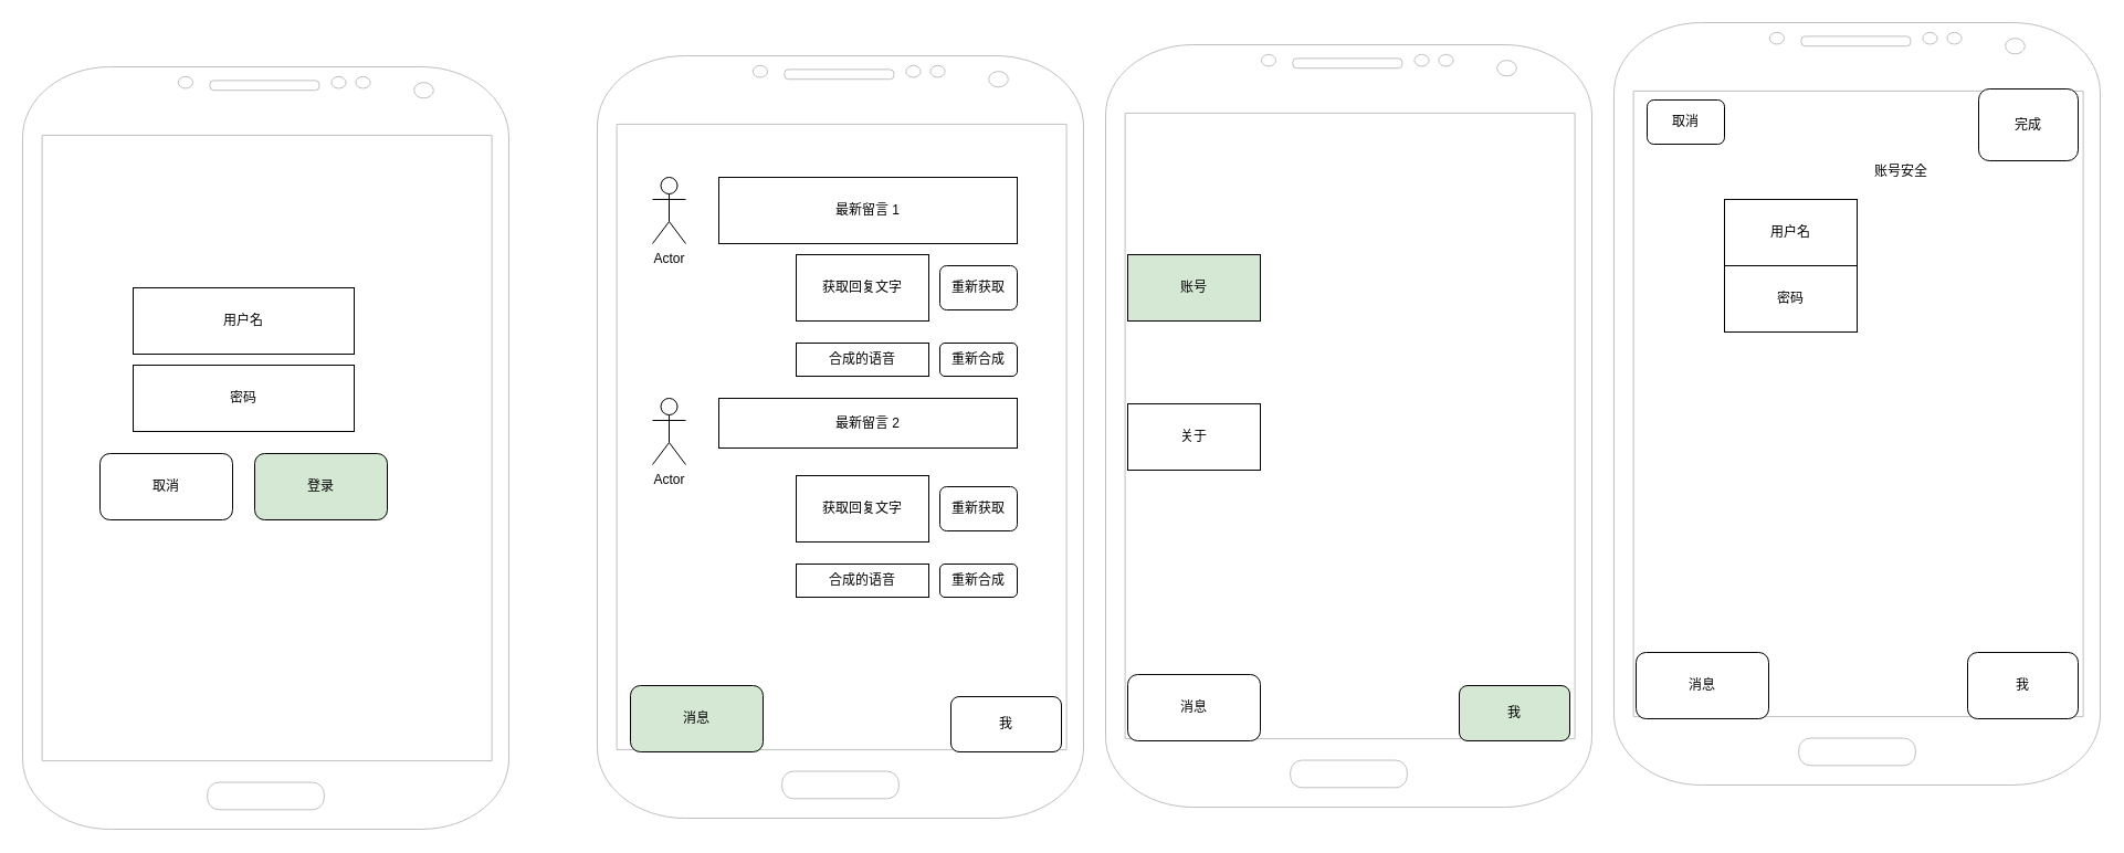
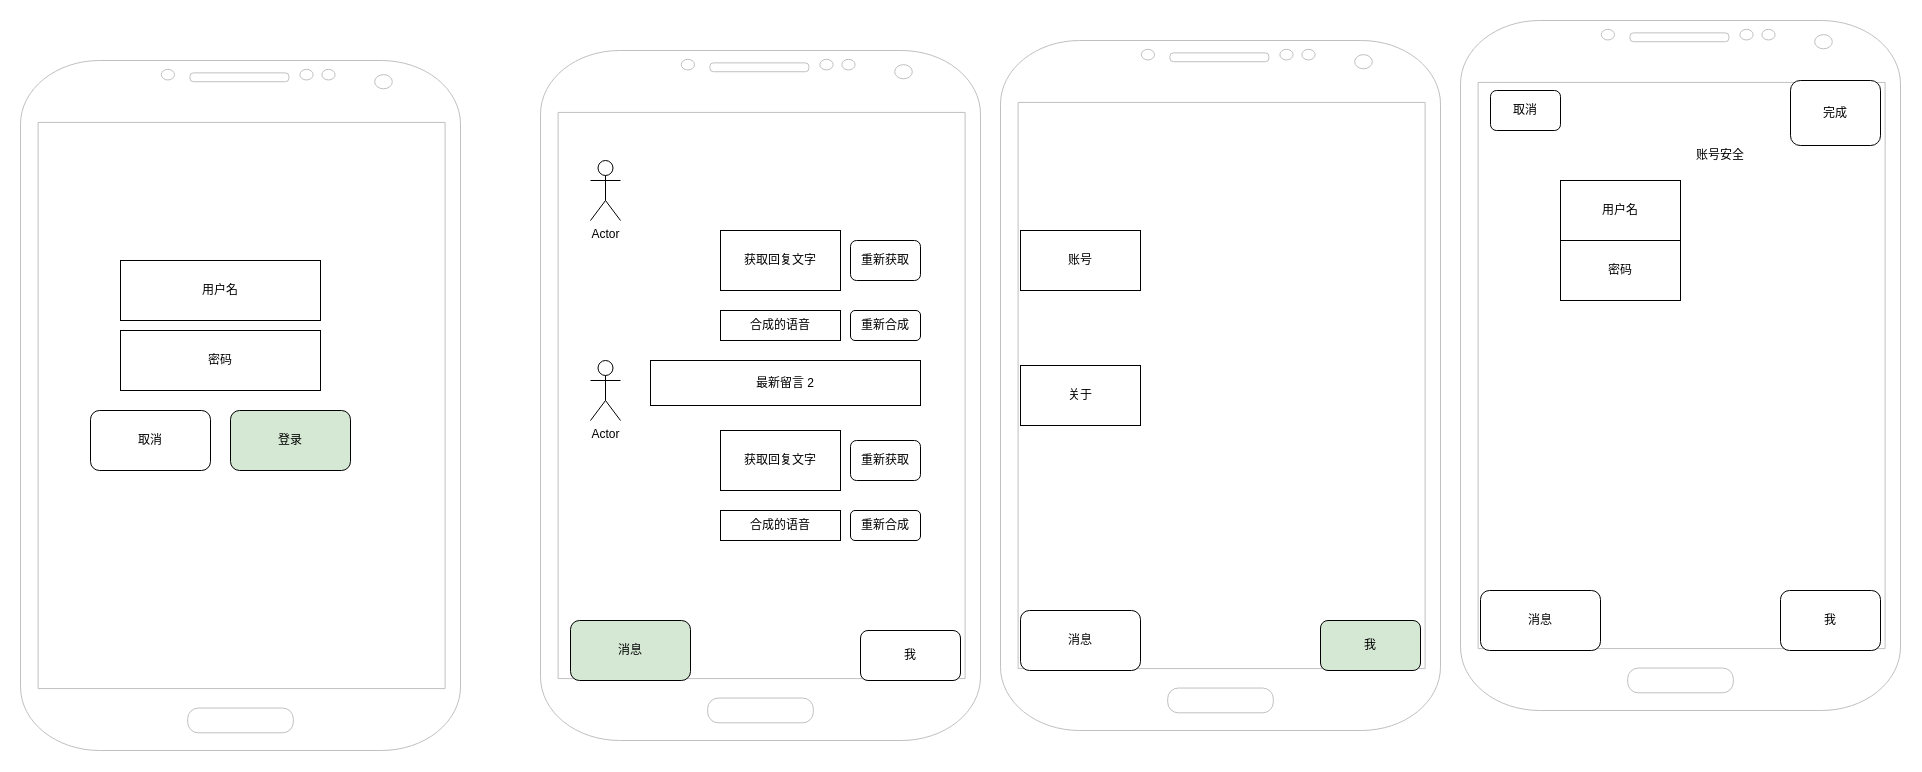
- <mxCell id="3" value="最新留言 1" style="rounded=0;whiteSpace=wrap;html=1;" vertex="1" parent="1"><mxGeometry x="650" y="160" width="270" height="60" as="geometry" /></mxCell>
- <mxCell id="14" value="账号" style="rounded=0;whiteSpace=wrap;html=1;fillColor=#D5E8D4;" vertex="1" parent="1"><mxGeometry x="1020" y="230" width="120" height="60" as="geometry" /></mxCell>
+ <mxCell id="14" value="账号" style="rounded=0;whiteSpace=wrap;html=1;fillColor=#ffffff;" vertex="1" parent="1"><mxGeometry x="1020" y="230" width="120" height="60" as="geometry" /></mxCell>
